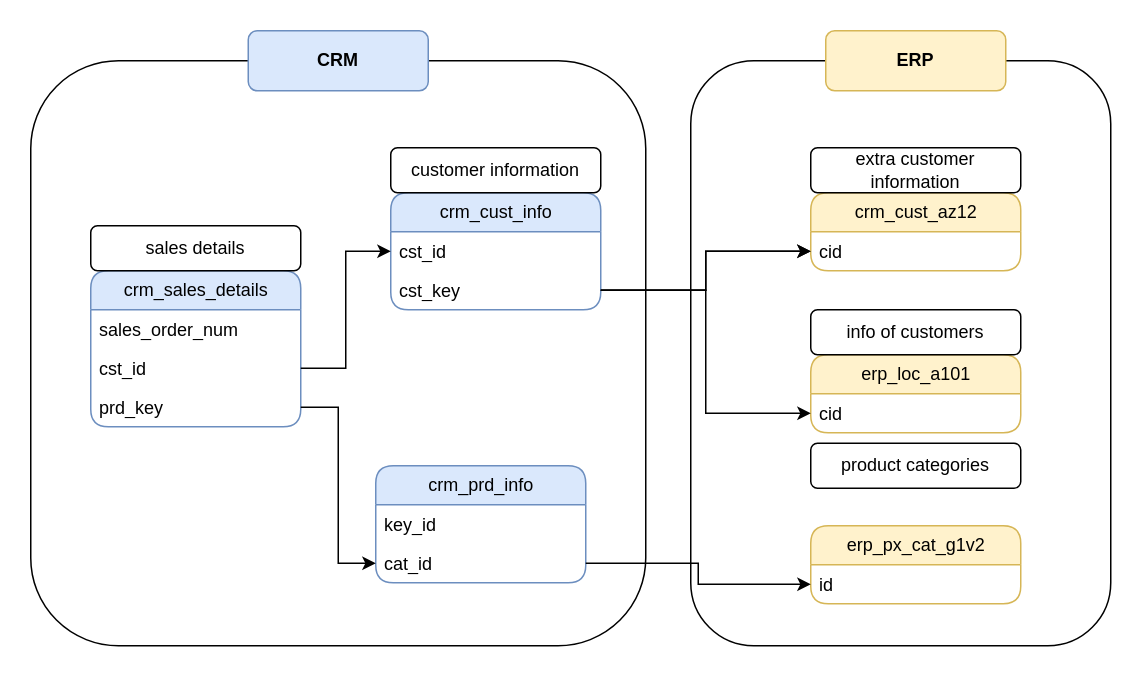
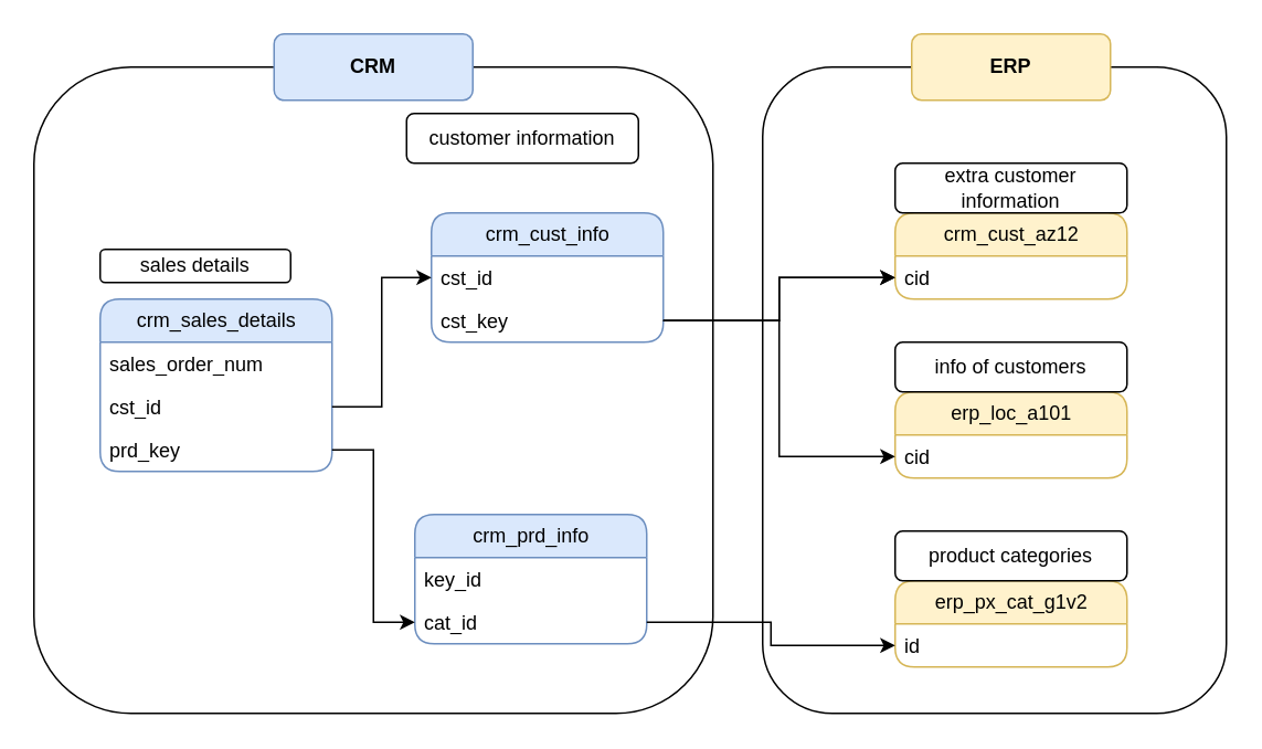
- <mxCell id="25" value="customer information" style="whiteSpace=wrap;html=1;rounded=1;" parent="1" vertex="1"><mxGeometry x="260" y="98" width="140" height="30" as="geometry" /></mxCell>
+ <mxCell id="25" value="customer information" style="whiteSpace=wrap;html=1;rounded=1;" parent="1" vertex="1"><mxGeometry x="245" y="68" width="140" height="30" as="geometry" /></mxCell>
- <mxCell id="24" value="sales details" style="whiteSpace=wrap;html=1;rounded=1;" parent="1" vertex="1"><mxGeometry x="60" y="150" width="140" height="30" as="geometry" /></mxCell>
+ <mxCell id="24" value="sales details" style="whiteSpace=wrap;html=1;rounded=1;" parent="1" vertex="1"><mxGeometry x="60" y="150" width="115" height="20" as="geometry" /></mxCell>
- <mxCell id="28" value="product categories" style="whiteSpace=wrap;html=1;rounded=1;" parent="1" vertex="1"><mxGeometry x="540" y="295" width="140" height="30" as="geometry" /></mxCell>
+ <mxCell id="28" value="product categories" style="whiteSpace=wrap;html=1;rounded=1;" parent="1" vertex="1"><mxGeometry x="540" y="320" width="140" height="30" as="geometry" /></mxCell>
